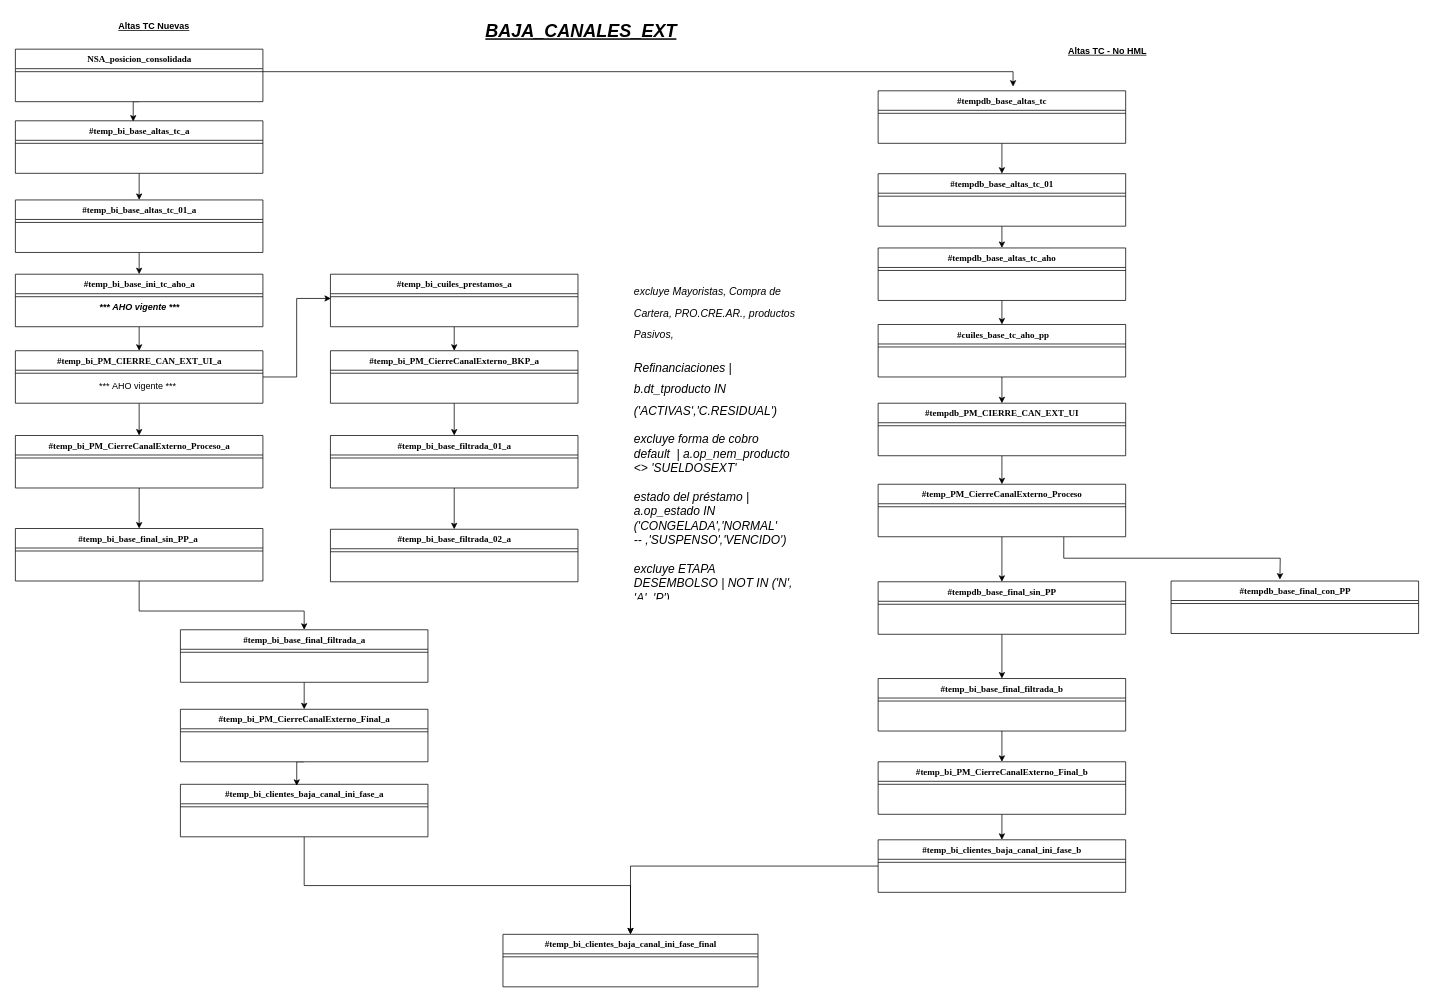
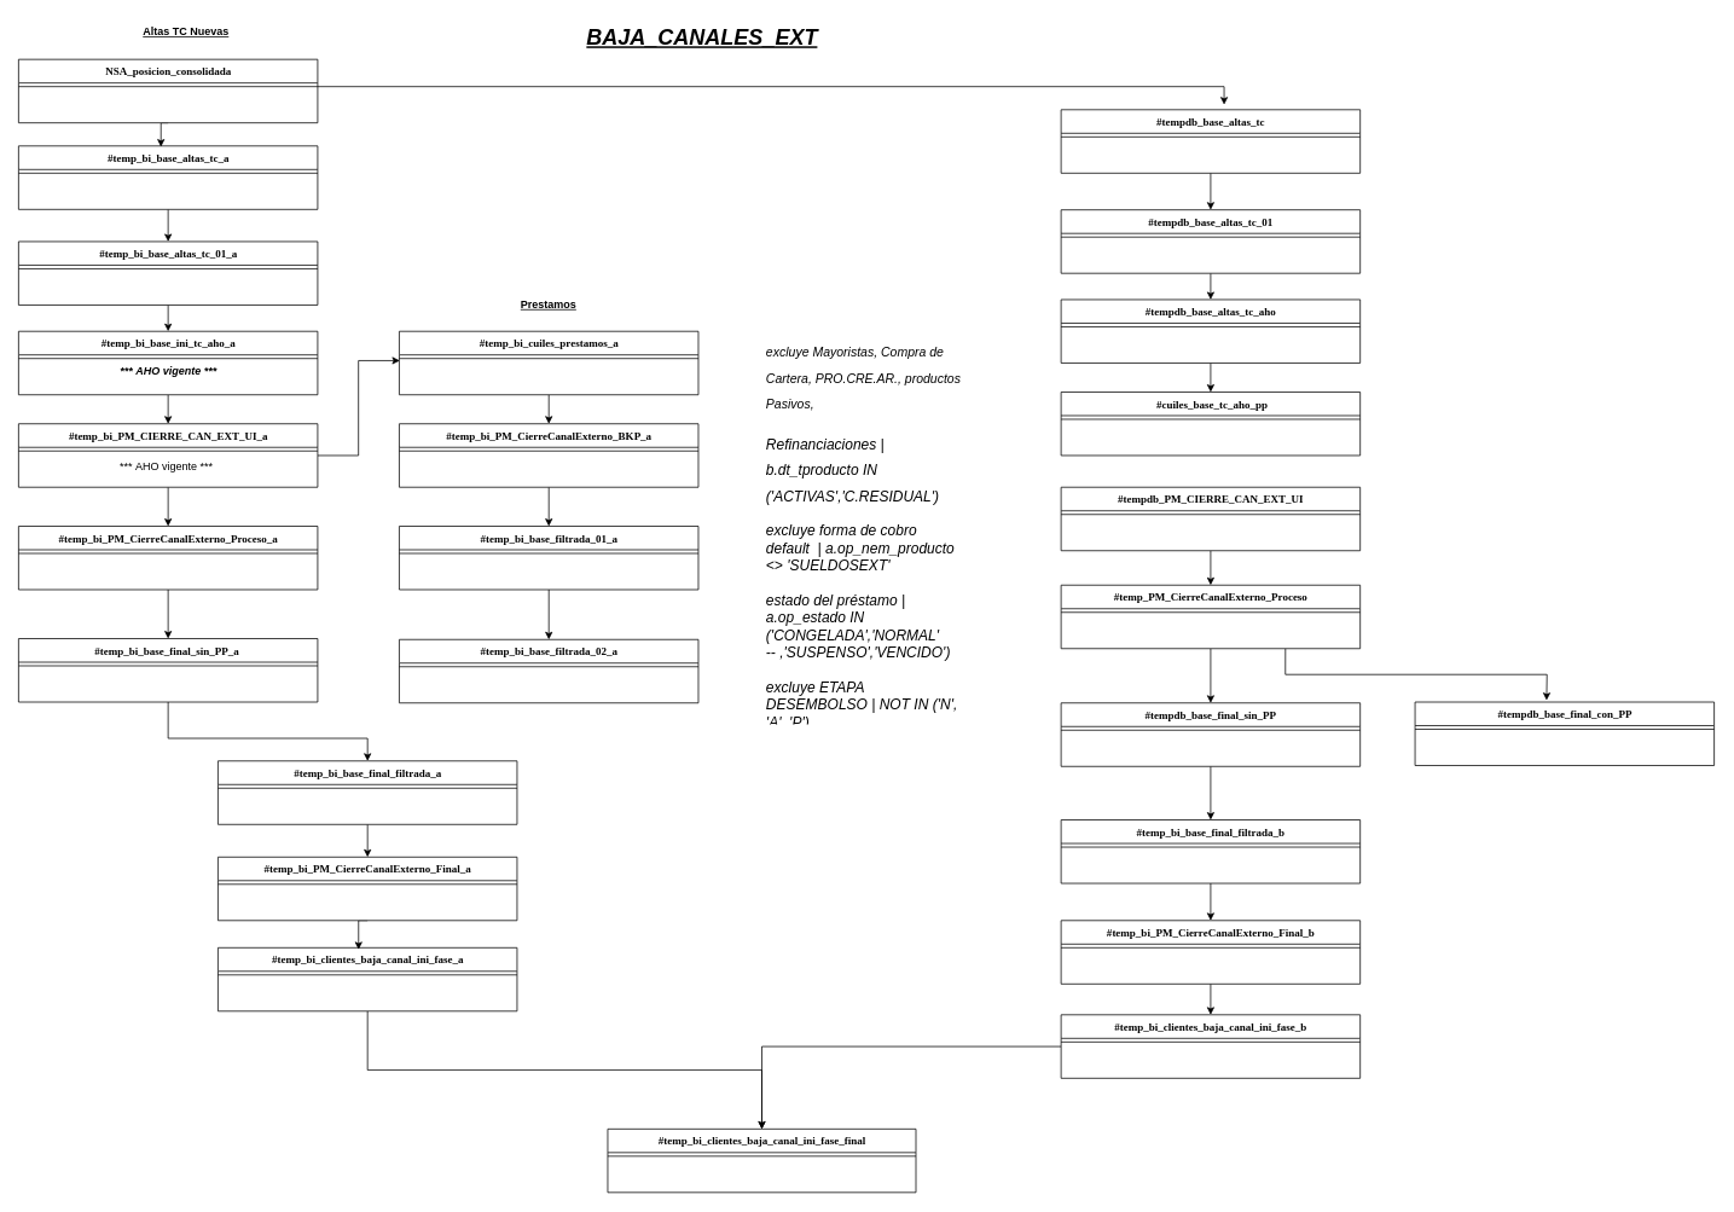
- <mxCell id="66" value="&lt;b&gt;&lt;u&gt;Altas TC - No HML&lt;br&gt;&lt;br&gt;&lt;/u&gt;&lt;/b&gt;" style="text;html=1;strokeColor=none;fillColor=none;align=center;verticalAlign=middle;whiteSpace=wrap;rounded=0;" vertex="1" parent="1"><mxGeometry x="1390.5" y="65" width="170" height="20" as="geometry" /></mxCell>
+ <mxCell id="41" value="&lt;b&gt;&lt;u&gt;Prestamos&lt;br&gt;&lt;/u&gt;&lt;/b&gt;" style="text;html=1;strokeColor=none;fillColor=none;align=center;verticalAlign=middle;whiteSpace=wrap;rounded=0;" vertex="1" parent="1"><mxGeometry x="520" y="326" width="170" height="20" as="geometry" /></mxCell>
- <mxCell id="54" style="edgeStyle=orthogonalEdgeStyle;rounded=0;orthogonalLoop=1;jettySize=auto;html=1;exitX=0.5;exitY=1;exitDx=0;exitDy=0;entryX=0.5;entryY=0;entryDx=0;entryDy=0;" edge="1" parent="1" source="55" target="52"><mxGeometry relative="1" as="geometry" /></mxCell>
